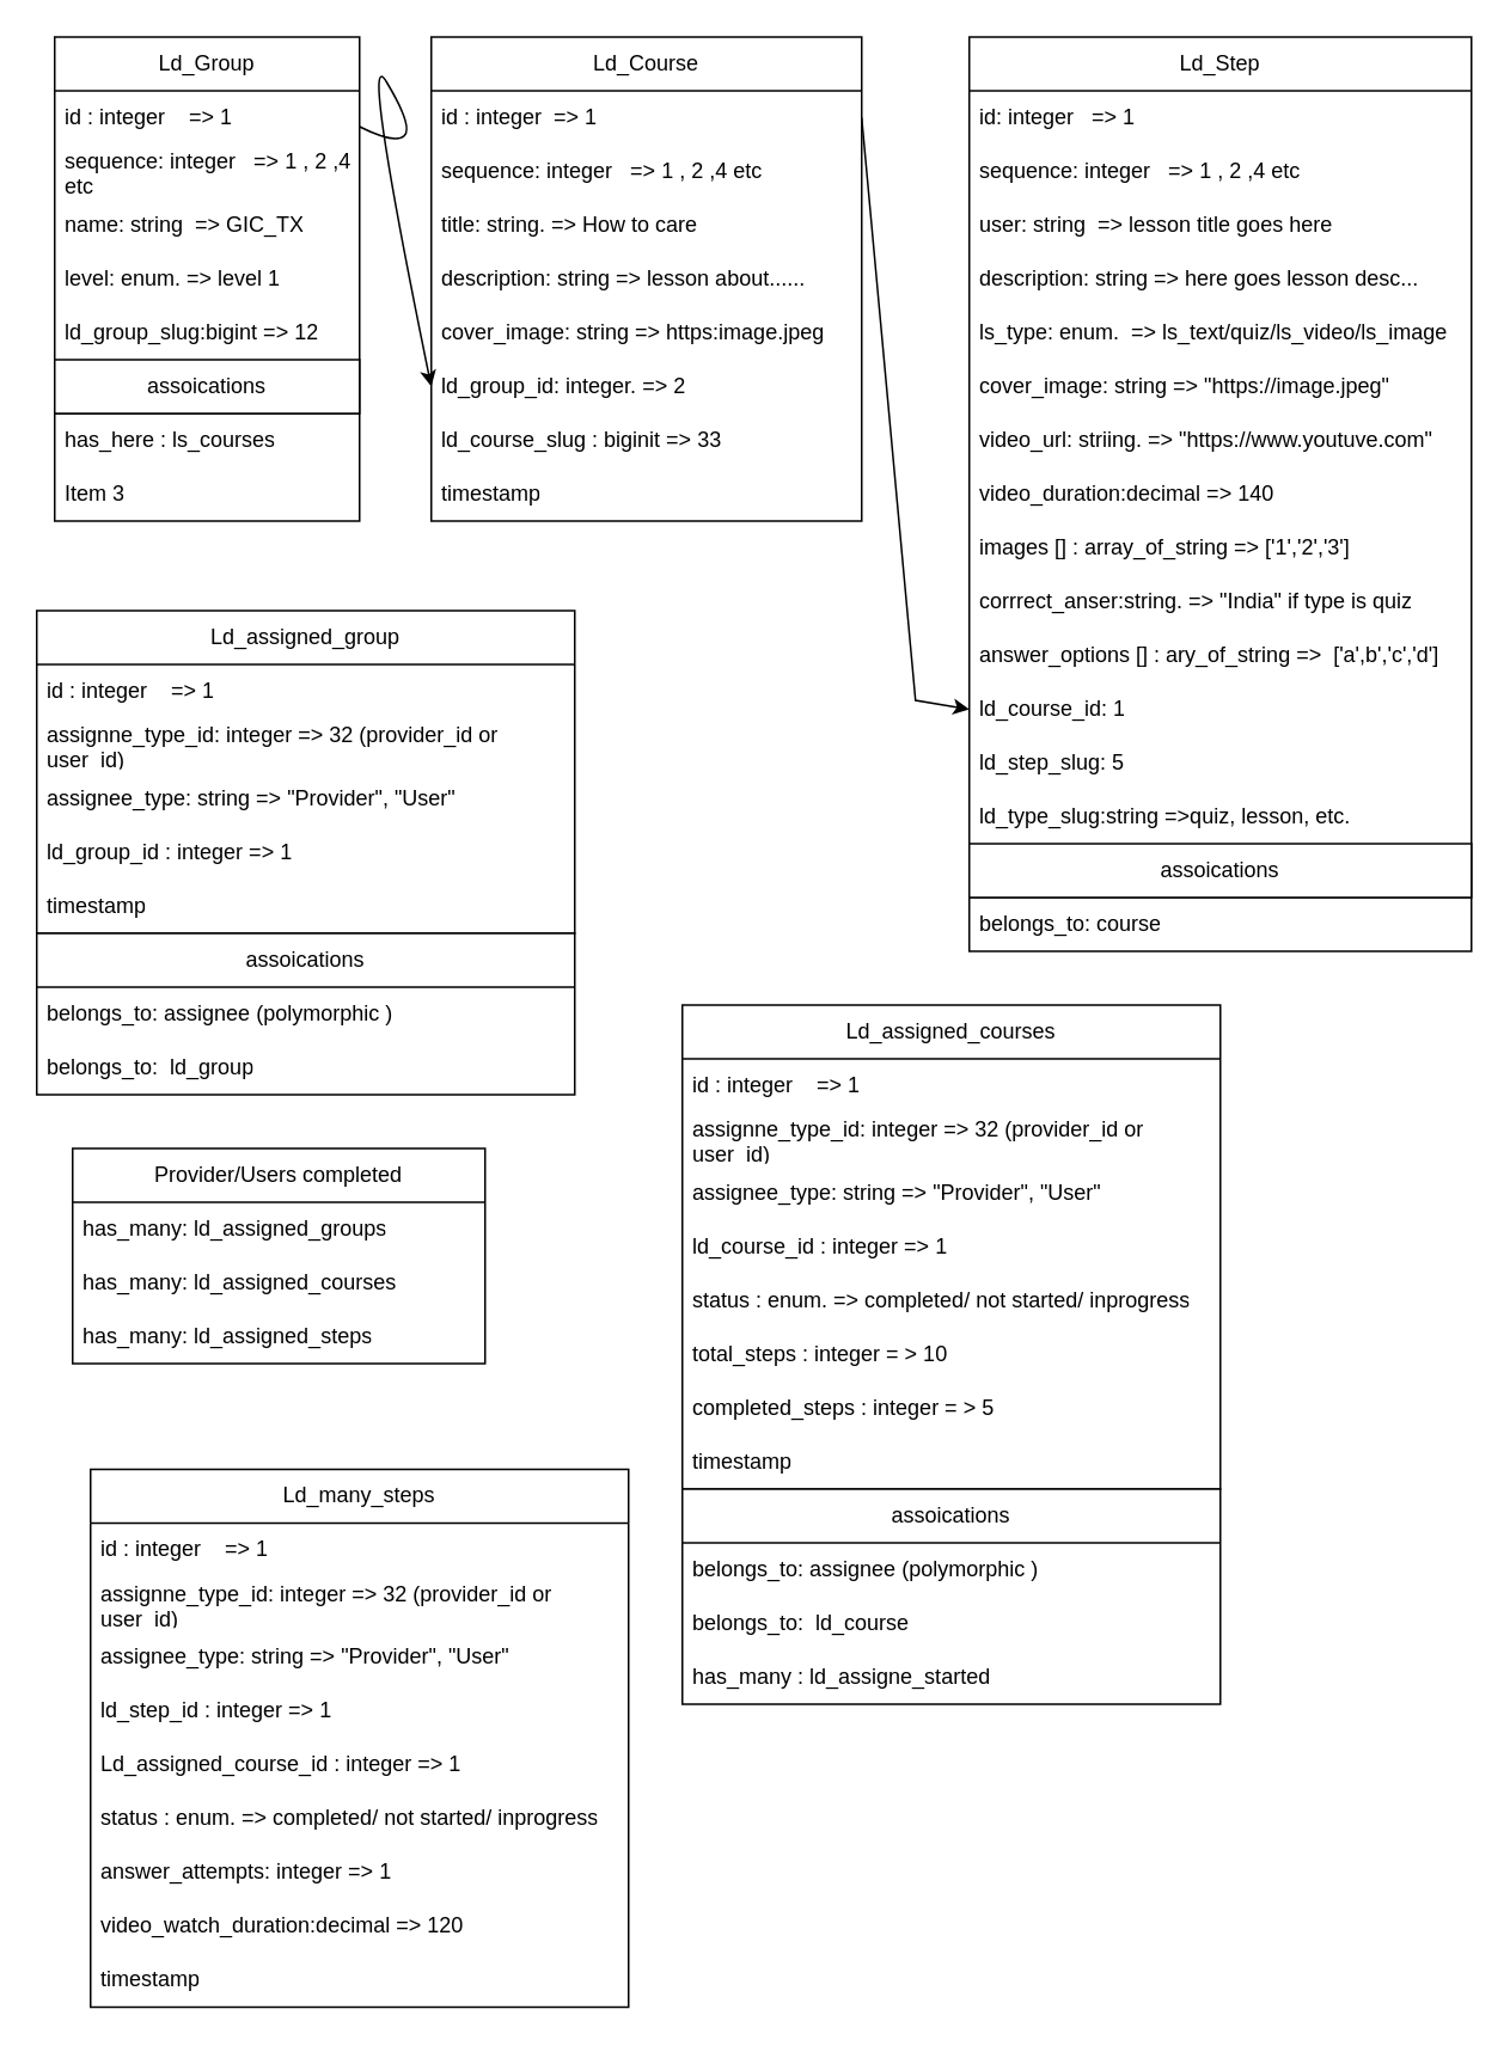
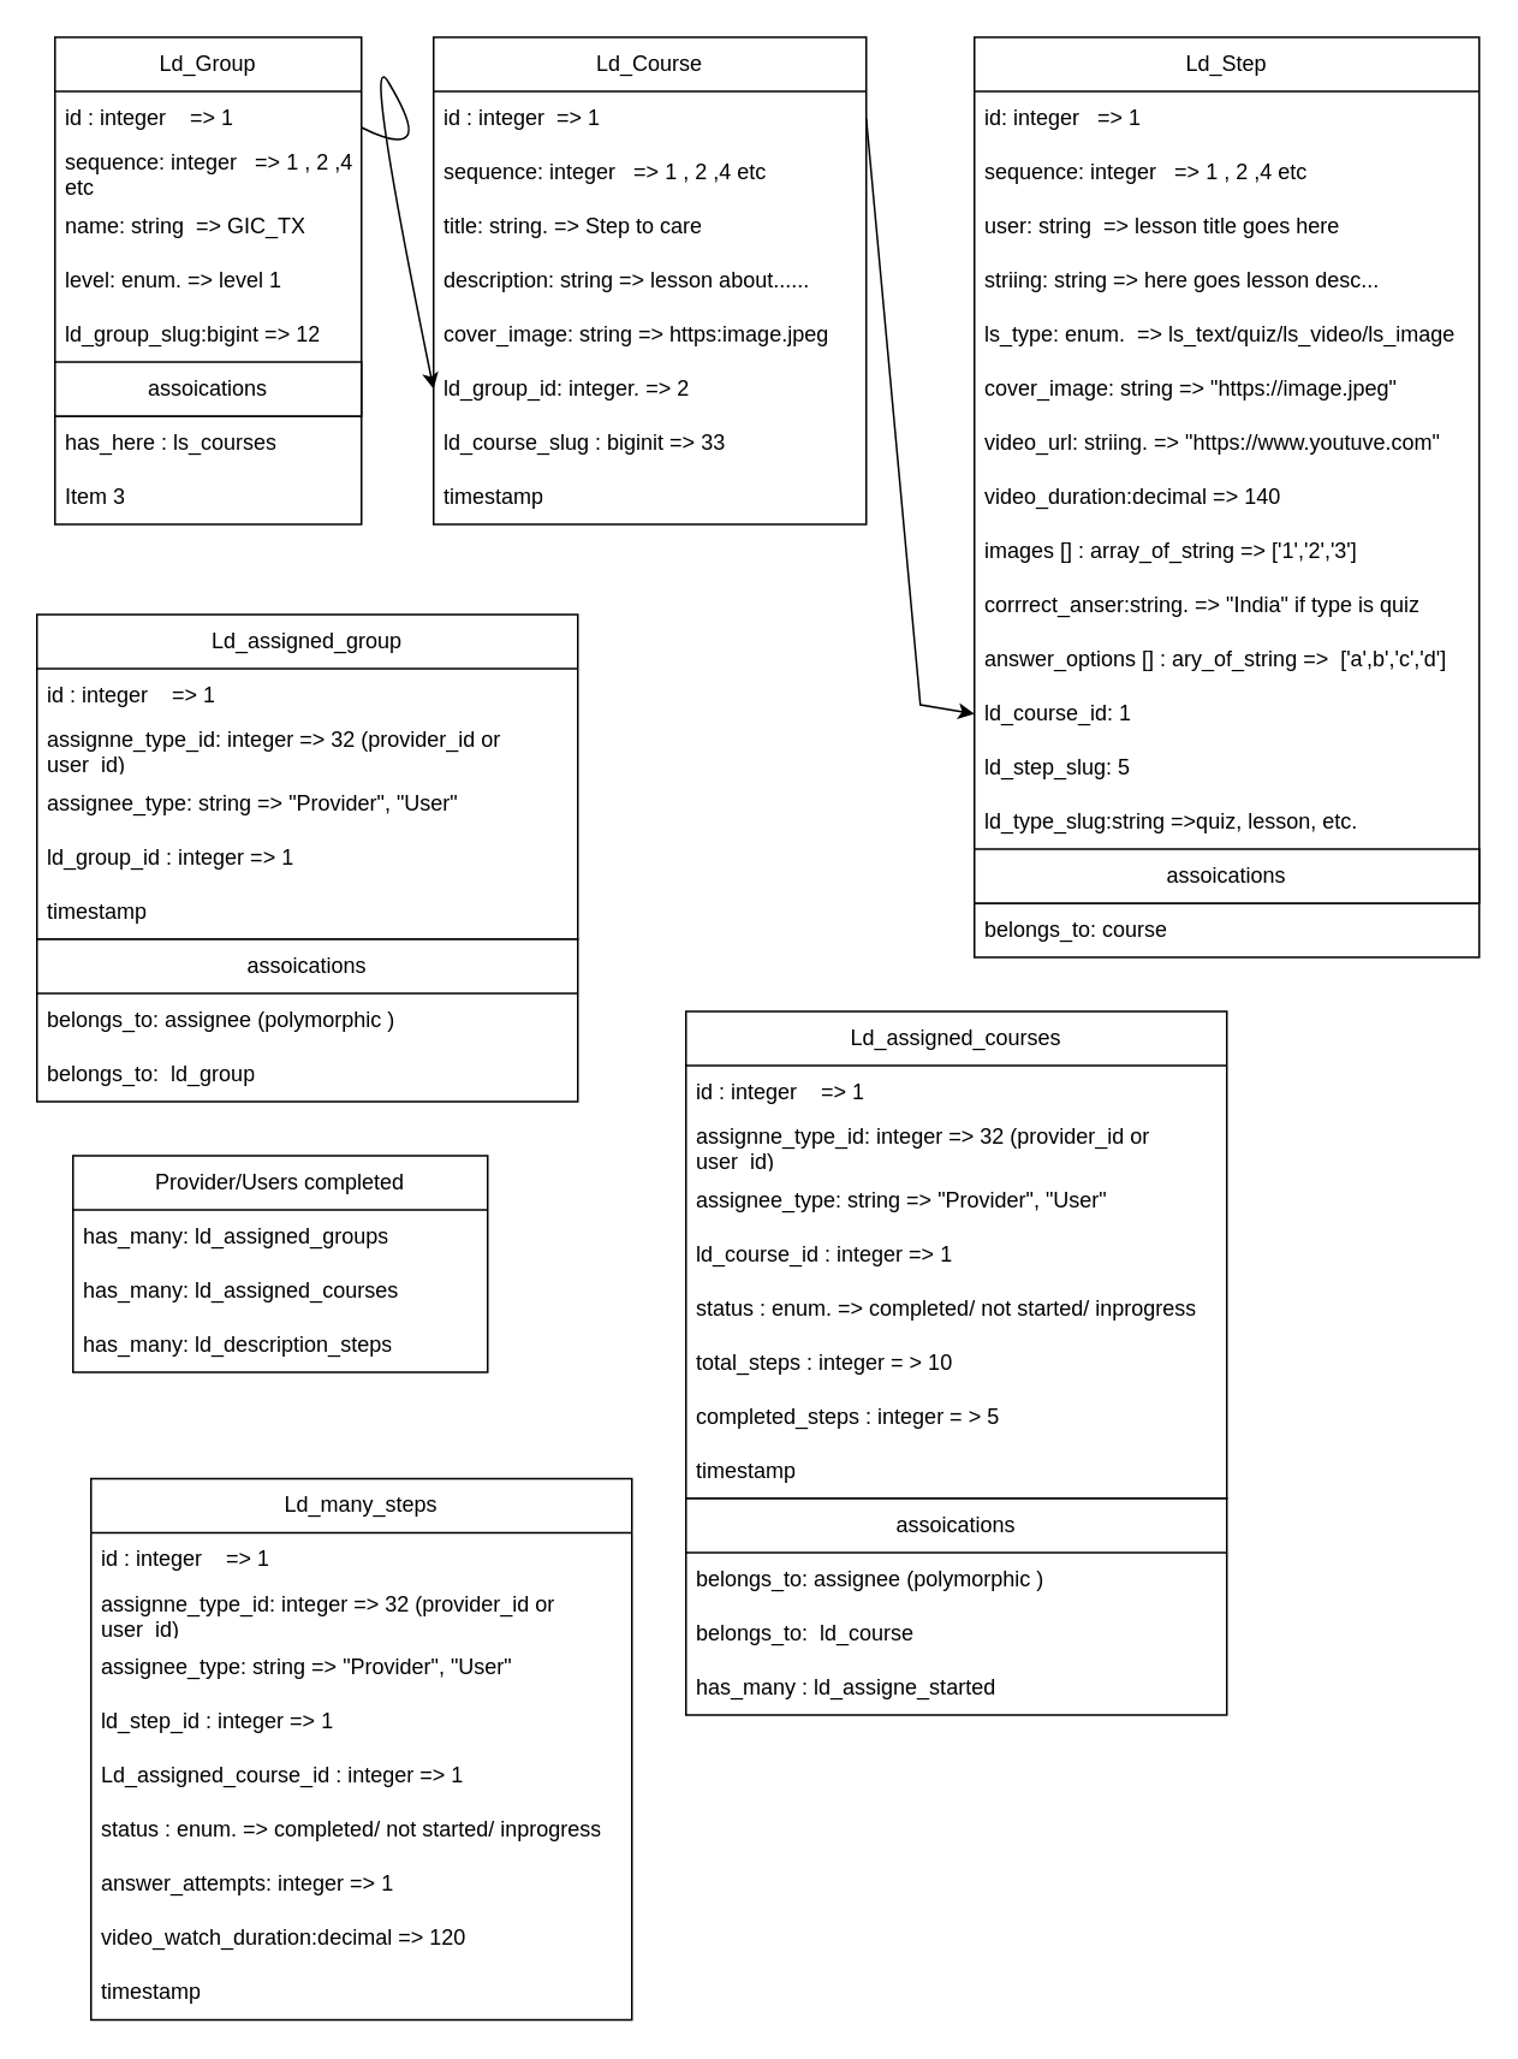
- <mxCell id="12" value="title: string. =&amp;gt; How to care" style="text;strokeColor=none;fillColor=none;align=left;verticalAlign=middle;spacingLeft=4;spacingRight=4;overflow=hidden;points=[[0,0.5],[1,0.5]];portConstraint=eastwest;rotatable=0;whiteSpace=wrap;html=1;" vertex="1" parent="9"><mxGeometry y="90" width="240" height="30" as="geometry" /></mxCell>
+ <mxCell id="12" value="title: string. =&amp;gt; Step to care" style="text;strokeColor=none;fillColor=none;align=left;verticalAlign=middle;spacingLeft=4;spacingRight=4;overflow=hidden;points=[[0,0.5],[1,0.5]];portConstraint=eastwest;rotatable=0;whiteSpace=wrap;html=1;" vertex="1" parent="9"><mxGeometry y="90" width="240" height="30" as="geometry" /></mxCell>
- <mxCell id="23" value="description: string =&amp;gt; here goes lesson desc..." style="text;strokeColor=none;fillColor=none;align=left;verticalAlign=middle;spacingLeft=4;spacingRight=4;overflow=hidden;points=[[0,0.5],[1,0.5]];portConstraint=eastwest;rotatable=0;whiteSpace=wrap;html=1;" vertex="1" parent="19"><mxGeometry y="120" width="280" height="30" as="geometry" /></mxCell>
+ <mxCell id="23" value="striing: string =&amp;gt; here goes lesson desc..." style="text;strokeColor=none;fillColor=none;align=left;verticalAlign=middle;spacingLeft=4;spacingRight=4;overflow=hidden;points=[[0,0.5],[1,0.5]];portConstraint=eastwest;rotatable=0;whiteSpace=wrap;html=1;" vertex="1" parent="19"><mxGeometry y="120" width="280" height="30" as="geometry" /></mxCell>
- <mxCell id="76" value="has_many: ld_assigned_steps" style="text;strokeColor=none;fillColor=none;align=left;verticalAlign=middle;spacingLeft=4;spacingRight=4;overflow=hidden;points=[[0,0.5],[1,0.5]];portConstraint=eastwest;rotatable=0;whiteSpace=wrap;html=1;" vertex="1" parent="73"><mxGeometry y="90" width="230" height="30" as="geometry" /></mxCell>
+ <mxCell id="76" value="has_many: ld_description_steps" style="text;strokeColor=none;fillColor=none;align=left;verticalAlign=middle;spacingLeft=4;spacingRight=4;overflow=hidden;points=[[0,0.5],[1,0.5]];portConstraint=eastwest;rotatable=0;whiteSpace=wrap;html=1;" vertex="1" parent="73"><mxGeometry y="90" width="230" height="30" as="geometry" /></mxCell>
